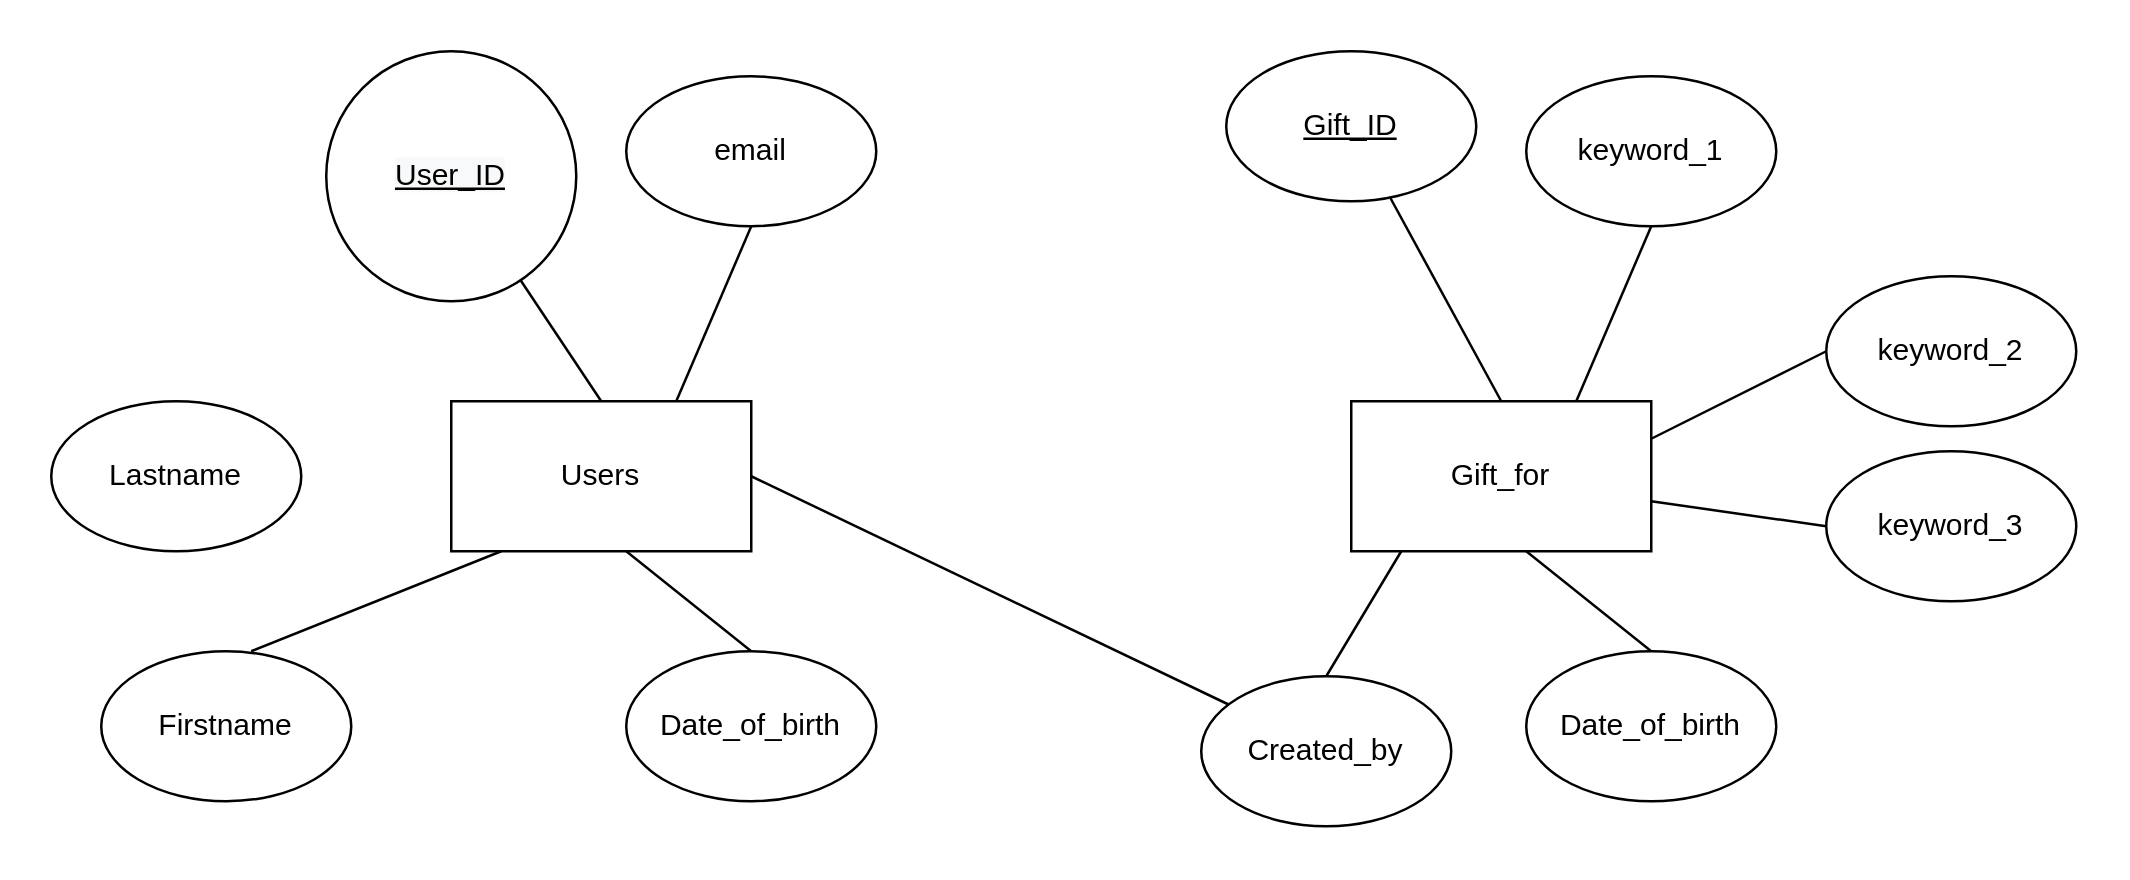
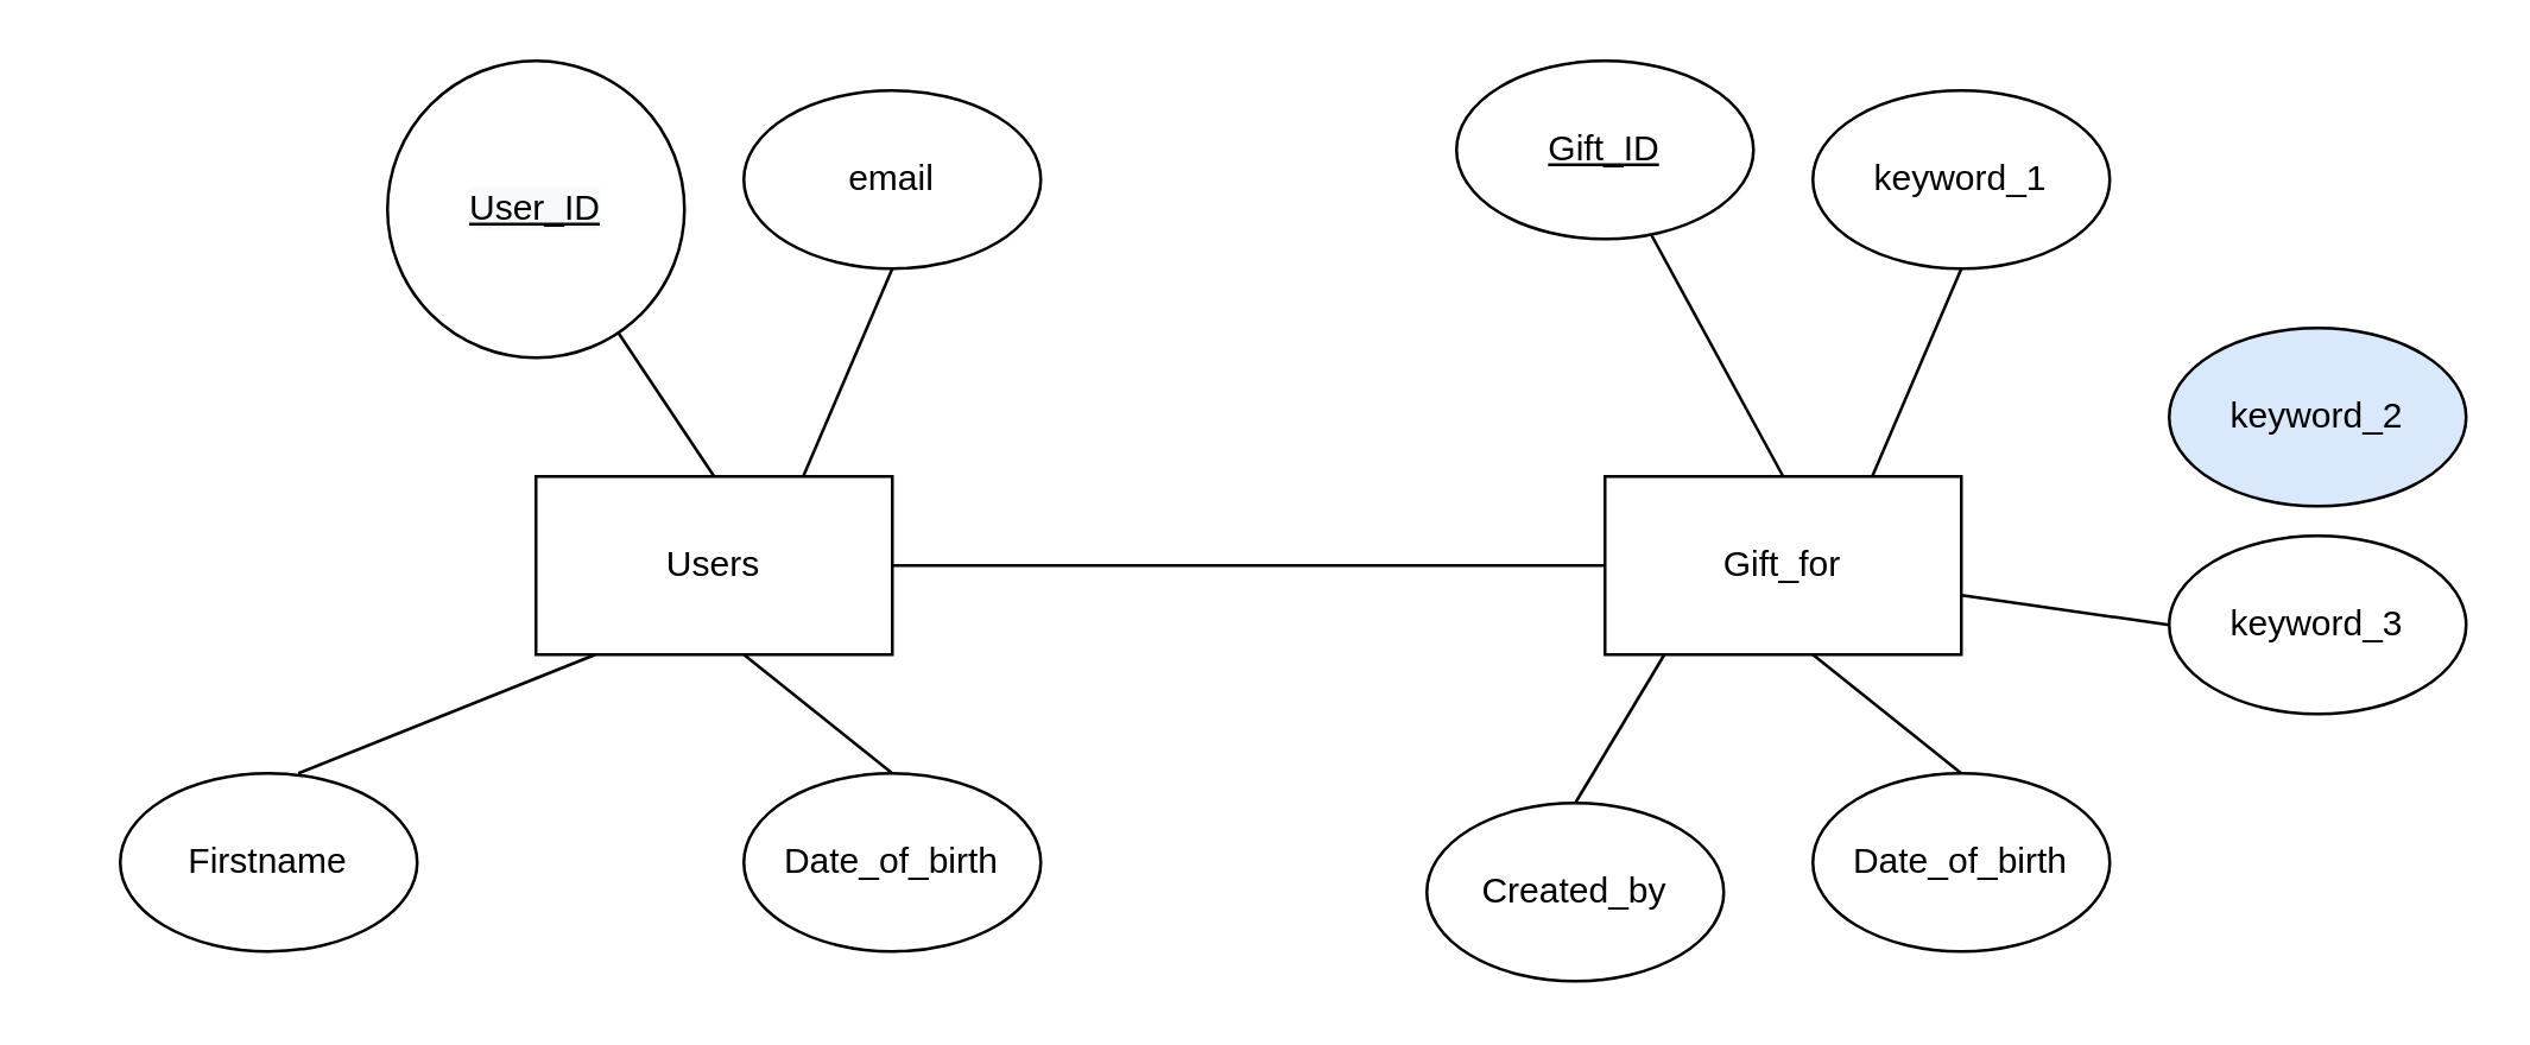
- <mxCell id="23" value="keyword_2" style="ellipse;whiteSpace=wrap;html=1;" vertex="1" parent="1"><mxGeometry x="730" y="110" width="100" height="60" as="geometry" /></mxCell>
+ <mxCell id="23" value="keyword_2" style="ellipse;whiteSpace=wrap;html=1;fillColor=#dae8fc;" vertex="1" parent="1"><mxGeometry x="730" y="110" width="100" height="60" as="geometry" /></mxCell>
- <mxCell id="24" value="" style="endArrow=none;html=1;rounded=0;entryX=1;entryY=0.25;entryDx=0;entryDy=0;exitX=0;exitY=0.5;exitDx=0;exitDy=0;" edge="1" parent="1" source="23" target="12"><mxGeometry width="50" height="50" relative="1" as="geometry"><mxPoint x="690" y="60" as="sourcePoint" /><mxPoint x="660" y="130" as="targetPoint" /></mxGeometry></mxCell>
- <mxCell id="5" value="Lastname" style="ellipse;whiteSpace=wrap;html=1;" vertex="1" parent="1"><mxGeometry x="20" y="160" width="100" height="60" as="geometry" /></mxCell>
- <mxCell id="25" value="" style="endArrow=none;html=1;rounded=0;exitX=1;exitY=0.5;exitDx=0;exitDy=0;" edge="1" parent="1" source="2" target="19"><mxGeometry width="50" height="50" relative="1" as="geometry"><mxPoint x="490" y="240" as="sourcePoint" /><mxPoint x="540" y="190" as="targetPoint" /></mxGeometry></mxCell>
+ <mxCell id="25" value="" style="endArrow=none;html=1;rounded=0;exitX=1;exitY=0.5;exitDx=0;exitDy=0;entryX=0;entryY=0.5;entryDx=0;entryDy=0;" edge="1" parent="1" source="2" target="12"><mxGeometry width="50" height="50" relative="1" as="geometry"><mxPoint x="490" y="240" as="sourcePoint" /><mxPoint x="540" y="190" as="targetPoint" /></mxGeometry></mxCell>
